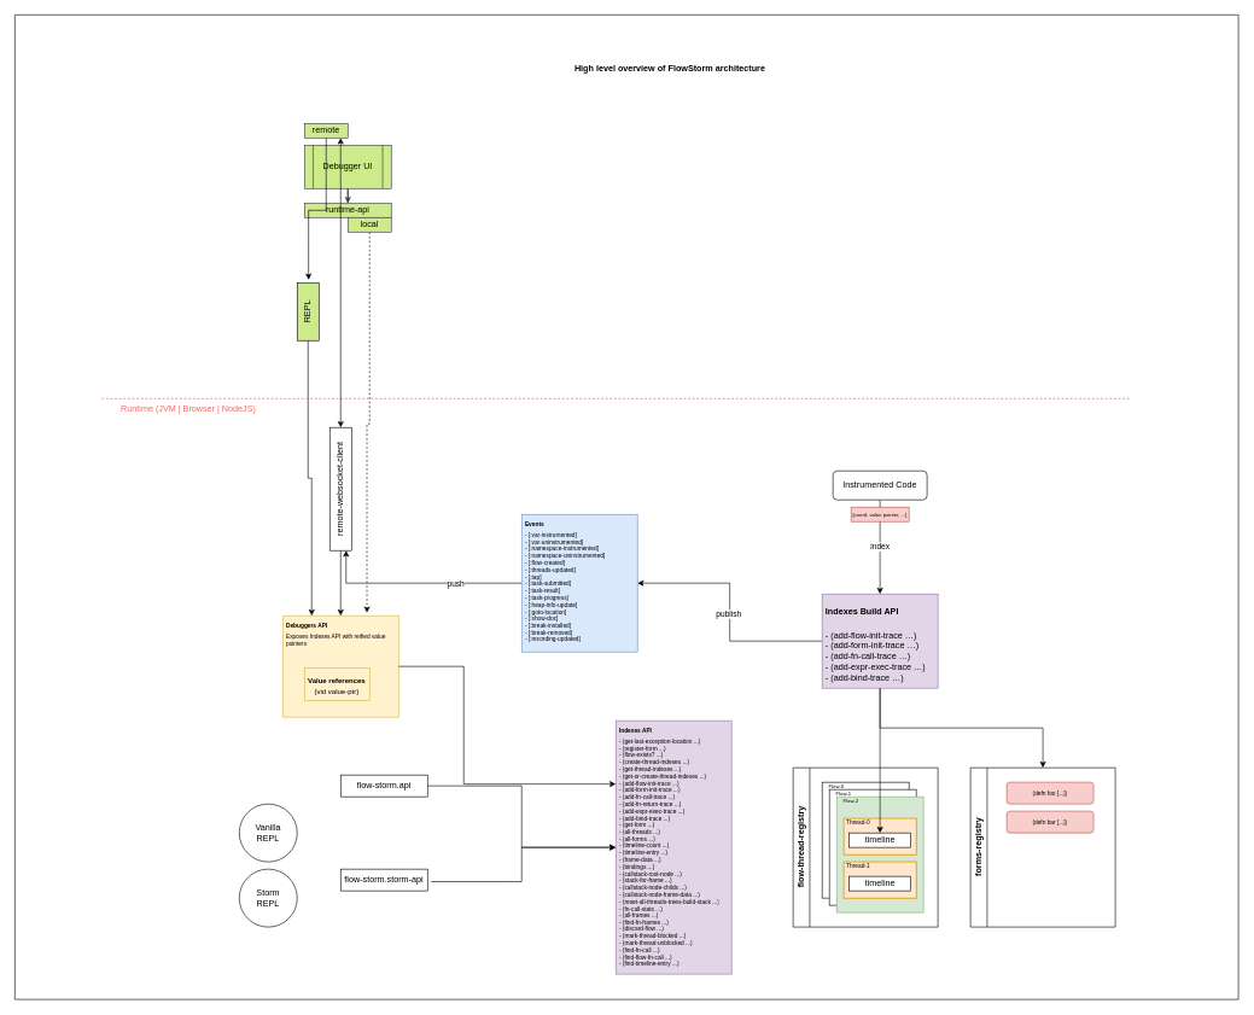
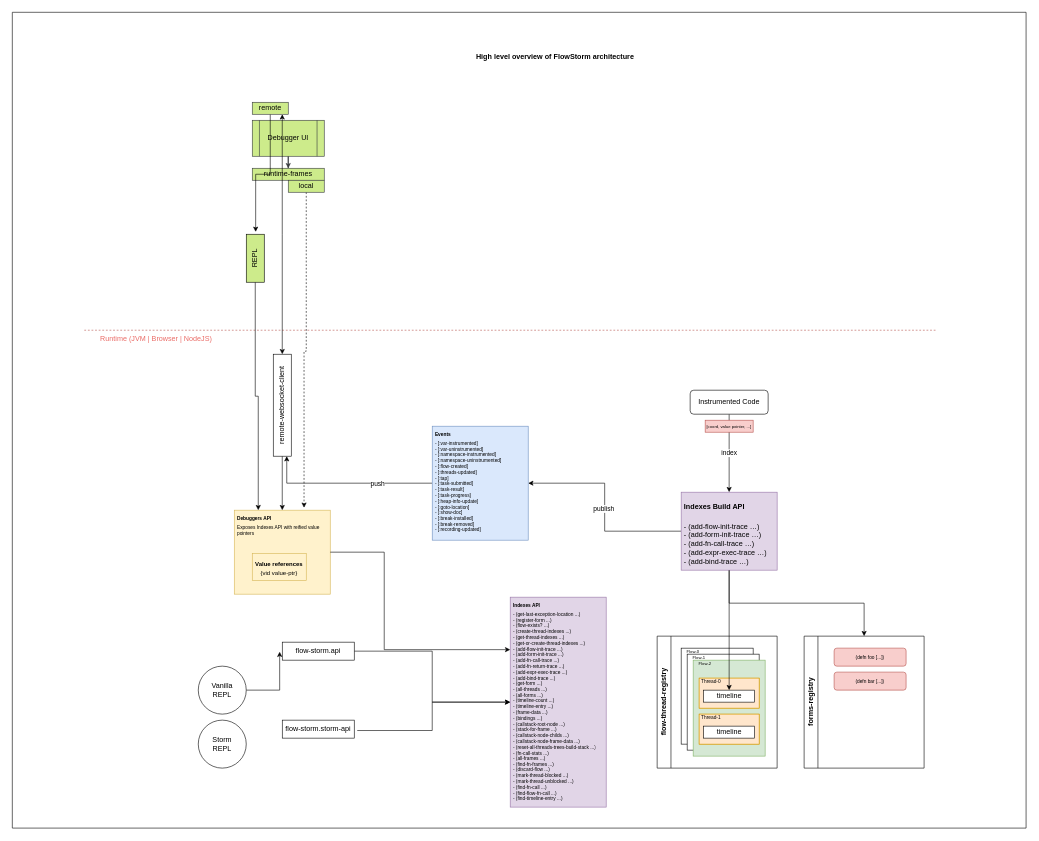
- <mxCell id="50" value="runtime-api" style="rounded=0;whiteSpace=wrap;html=1;fillColor=#cdeb8b;strokeColor=#36393d;" vertex="1" parent="1"><mxGeometry x="420" y="280" width="120" height="20" as="geometry" /></mxCell>
+ <mxCell id="50" value="runtime-frames" style="rounded=0;whiteSpace=wrap;html=1;fillColor=#cdeb8b;strokeColor=#36393d;" vertex="1" parent="1"><mxGeometry x="420" y="280" width="120" height="20" as="geometry" /></mxCell>
+ <mxCell id="37" style="edgeStyle=orthogonalEdgeStyle;rounded=0;orthogonalLoop=1;jettySize=auto;html=1;entryX=-0.036;entryY=0.533;entryDx=0;entryDy=0;entryPerimeter=0;" edge="1" parent="1" source="38" target="34"><mxGeometry relative="1" as="geometry" /></mxCell>
